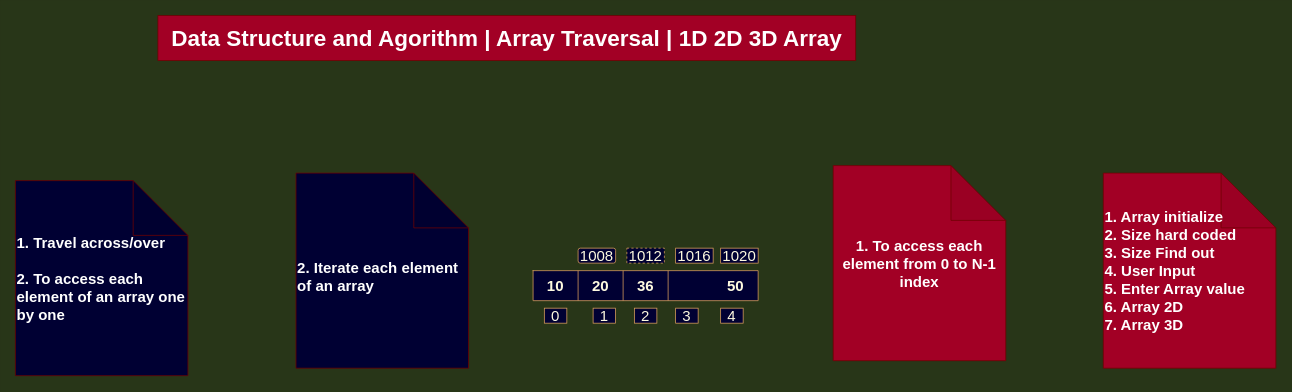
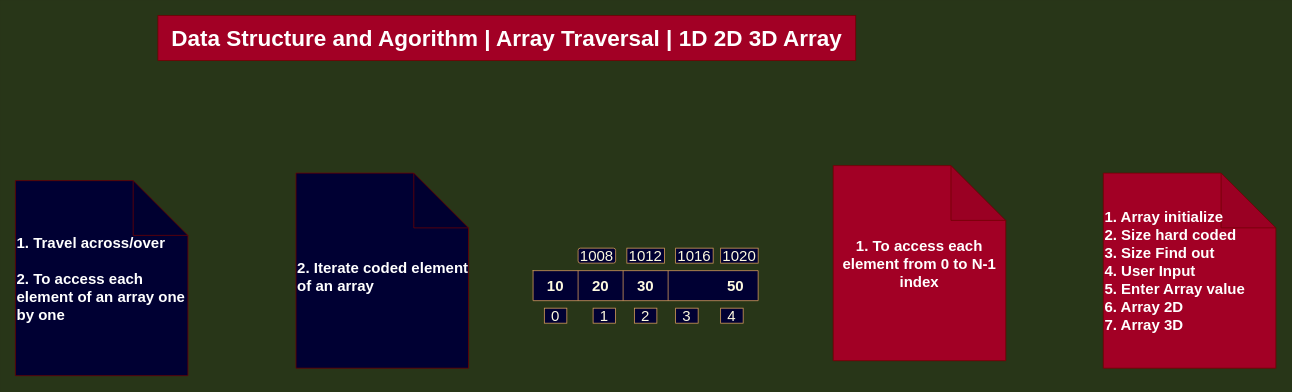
- <mxCell id="19" value="1012" style="rounded=0;whiteSpace=wrap;html=1;sketch=0;fontSize=20;fontColor=#FEFAE0;strokeColor=#DDA15E;fillColor=#000033;align=center;dashed=1;" parent="1" vertex="1"><mxGeometry x="835" y="330" width="50" height="20" as="geometry" /></mxCell>
+ <mxCell id="19" value="1012" style="rounded=0;whiteSpace=wrap;html=1;sketch=0;fontSize=20;fontColor=#FEFAE0;strokeColor=#DDA15E;fillColor=#000033;align=center;" parent="1" vertex="1"><mxGeometry x="835" y="330" width="50" height="20" as="geometry" /></mxCell>
- <mxCell id="4" value="&lt;br&gt;&lt;b style=&quot;color: rgb(255 , 255 , 255) ; font-family: &amp;#34;helvetica&amp;#34; ; font-style: normal ; letter-spacing: normal ; text-align: left ; text-indent: 0px ; text-transform: none ; word-spacing: 0px ; background-color: rgb(248 , 249 , 250) ; font-size: 20px&quot;&gt;&lt;span class=&quot;ILfuVd&quot;&gt;&lt;span class=&quot;hgKElc&quot;&gt;&lt;br&gt;&lt;div&gt;&lt;b&gt;&lt;span class=&quot;ILfuVd&quot;&gt;&lt;span class=&quot;hgKElc&quot;&gt;2. Iterate each element of an array&lt;/span&gt;&lt;/span&gt;&lt;/b&gt;&lt;/div&gt;&lt;/span&gt;&lt;/span&gt;&lt;/b&gt;&lt;br&gt;" style="shape=note;whiteSpace=wrap;html=1;backgroundOutline=1;darkOpacity=0.05;size=73;fillColor=#000033;strokeColor=#6F0000;fontColor=#ffffff;align=left;" parent="1" vertex="1"><mxGeometry x="394" y="230" width="230" height="260" as="geometry" /></mxCell>
+ <mxCell id="4" value="&lt;br&gt;&lt;b style=&quot;color: rgb(255 , 255 , 255) ; font-family: &amp;#34;helvetica&amp;#34; ; font-style: normal ; letter-spacing: normal ; text-align: left ; text-indent: 0px ; text-transform: none ; word-spacing: 0px ; background-color: rgb(248 , 249 , 250) ; font-size: 20px&quot;&gt;&lt;span class=&quot;ILfuVd&quot;&gt;&lt;span class=&quot;hgKElc&quot;&gt;&lt;br&gt;&lt;div&gt;&lt;b&gt;&lt;span class=&quot;ILfuVd&quot;&gt;&lt;span class=&quot;hgKElc&quot;&gt;2. Iterate coded element of an array&lt;/span&gt;&lt;/span&gt;&lt;/b&gt;&lt;/div&gt;&lt;/span&gt;&lt;/span&gt;&lt;/b&gt;&lt;br&gt;" style="shape=note;whiteSpace=wrap;html=1;backgroundOutline=1;darkOpacity=0.05;size=73;fillColor=#000033;strokeColor=#6F0000;fontColor=#ffffff;align=left;" parent="1" vertex="1"><mxGeometry x="394" y="230" width="230" height="260" as="geometry" /></mxCell>
- <mxCell id="10" value="36" style="shape=partialRectangle;html=1;whiteSpace=wrap;connectable=0;overflow=hidden;fillColor=none;top=0;left=0;bottom=0;right=0;pointerEvents=1;rounded=0;sketch=0;fontColor=#FEFAE0;strokeColor=#DDA15E;align=center;fontStyle=1;fontSize=20;" parent="7" vertex="1"><mxGeometry x="120" width="60" height="40" as="geometry"><mxRectangle width="60" height="40" as="alternateBounds" /></mxGeometry></mxCell>
+ <mxCell id="10" value="30" style="shape=partialRectangle;html=1;whiteSpace=wrap;connectable=0;overflow=hidden;fillColor=none;top=0;left=0;bottom=0;right=0;pointerEvents=1;rounded=0;sketch=0;fontColor=#FEFAE0;strokeColor=#DDA15E;align=center;fontStyle=1;fontSize=20;" parent="7" vertex="1"><mxGeometry x="120" width="60" height="40" as="geometry"><mxRectangle width="60" height="40" as="alternateBounds" /></mxGeometry></mxCell>
